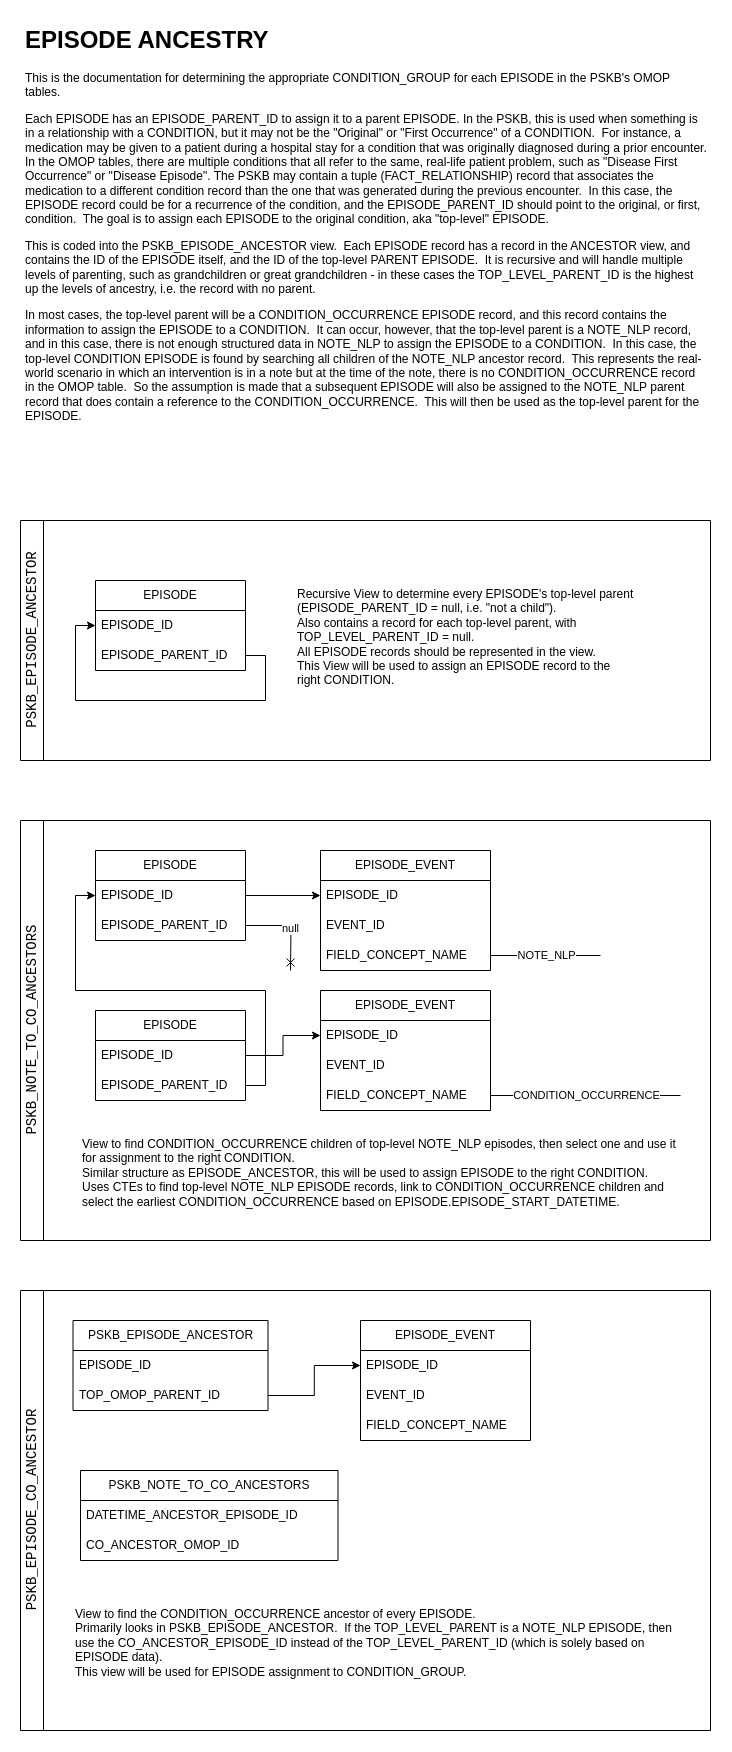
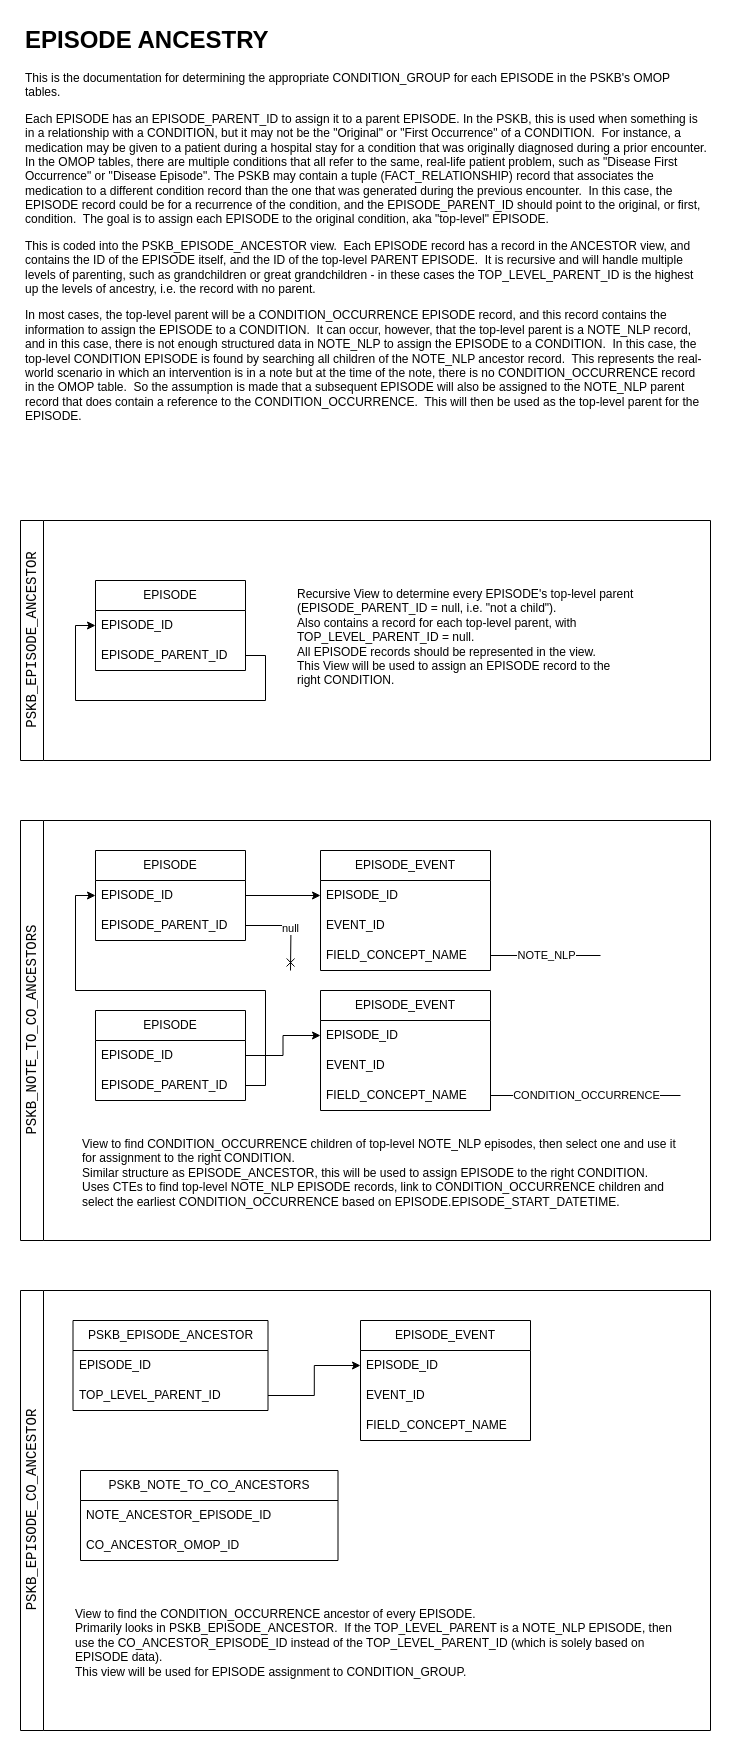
- <mxCell id="38" value="TOP_OMOP_PARENT_ID" style="text;strokeColor=none;fillColor=none;align=left;verticalAlign=middle;spacingLeft=4;spacingRight=4;overflow=hidden;points=[[0,0.5],[1,0.5]];portConstraint=eastwest;rotatable=0;whiteSpace=wrap;html=1;" vertex="1" parent="36"><mxGeometry y="60" width="195" height="30" as="geometry" /></mxCell>
+ <mxCell id="38" value="TOP_LEVEL_PARENT_ID" style="text;strokeColor=none;fillColor=none;align=left;verticalAlign=middle;spacingLeft=4;spacingRight=4;overflow=hidden;points=[[0,0.5],[1,0.5]];portConstraint=eastwest;rotatable=0;whiteSpace=wrap;html=1;" vertex="1" parent="36"><mxGeometry y="60" width="195" height="30" as="geometry" /></mxCell>
- <mxCell id="47" value="DATETIME_ANCESTOR_EPISODE_ID" style="text;strokeColor=none;fillColor=none;align=left;verticalAlign=middle;spacingLeft=4;spacingRight=4;overflow=hidden;points=[[0,0.5],[1,0.5]];portConstraint=eastwest;rotatable=0;whiteSpace=wrap;html=1;" vertex="1" parent="46"><mxGeometry y="30" width="257.5" height="30" as="geometry" /></mxCell>
+ <mxCell id="47" value="NOTE_ANCESTOR_EPISODE_ID" style="text;strokeColor=none;fillColor=none;align=left;verticalAlign=middle;spacingLeft=4;spacingRight=4;overflow=hidden;points=[[0,0.5],[1,0.5]];portConstraint=eastwest;rotatable=0;whiteSpace=wrap;html=1;" vertex="1" parent="46"><mxGeometry y="30" width="257.5" height="30" as="geometry" /></mxCell>
